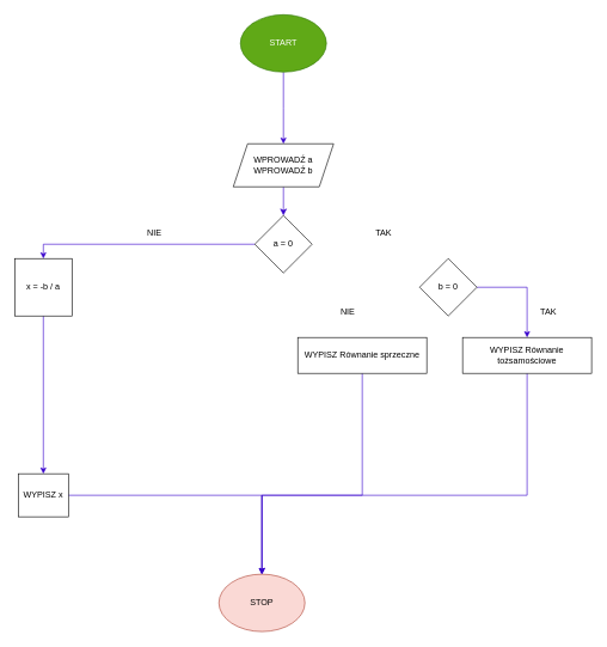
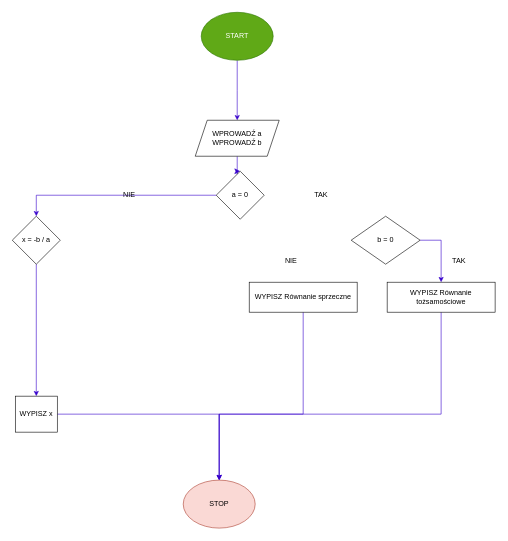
- <mxCell id="7" value="a = 0" style="rhombus;whiteSpace=wrap;html=1;" parent="1" vertex="1"><mxGeometry x="355" y="300" width="80" height="80" as="geometry" /></mxCell>
+ <mxCell id="7" value="a = 0" style="rhombus;whiteSpace=wrap;html=1;" parent="1" vertex="1"><mxGeometry x="360" y="285" width="80" height="80" as="geometry" /></mxCell>
- <mxCell id="19" value="x = -b / a" style="whiteSpace=wrap;html=1;rounded=0;" parent="1" vertex="1"><mxGeometry x="20" y="360" width="80" height="80" as="geometry" /></mxCell>
+ <mxCell id="19" value="x = -b / a" style="rhombus;whiteSpace=wrap;html=1;" parent="1" vertex="1"><mxGeometry x="20" y="360" width="80" height="80" as="geometry" /></mxCell>
- <mxCell id="10" value="b = 0" style="rhombus;whiteSpace=wrap;html=1;" parent="1" vertex="1"><mxGeometry x="585" y="360" width="80" height="80" as="geometry" /></mxCell>
+ <mxCell id="10" value="b = 0" style="rhombus;whiteSpace=wrap;html=1;" parent="1" vertex="1"><mxGeometry x="585" y="360" width="115" height="80" as="geometry" /></mxCell>
